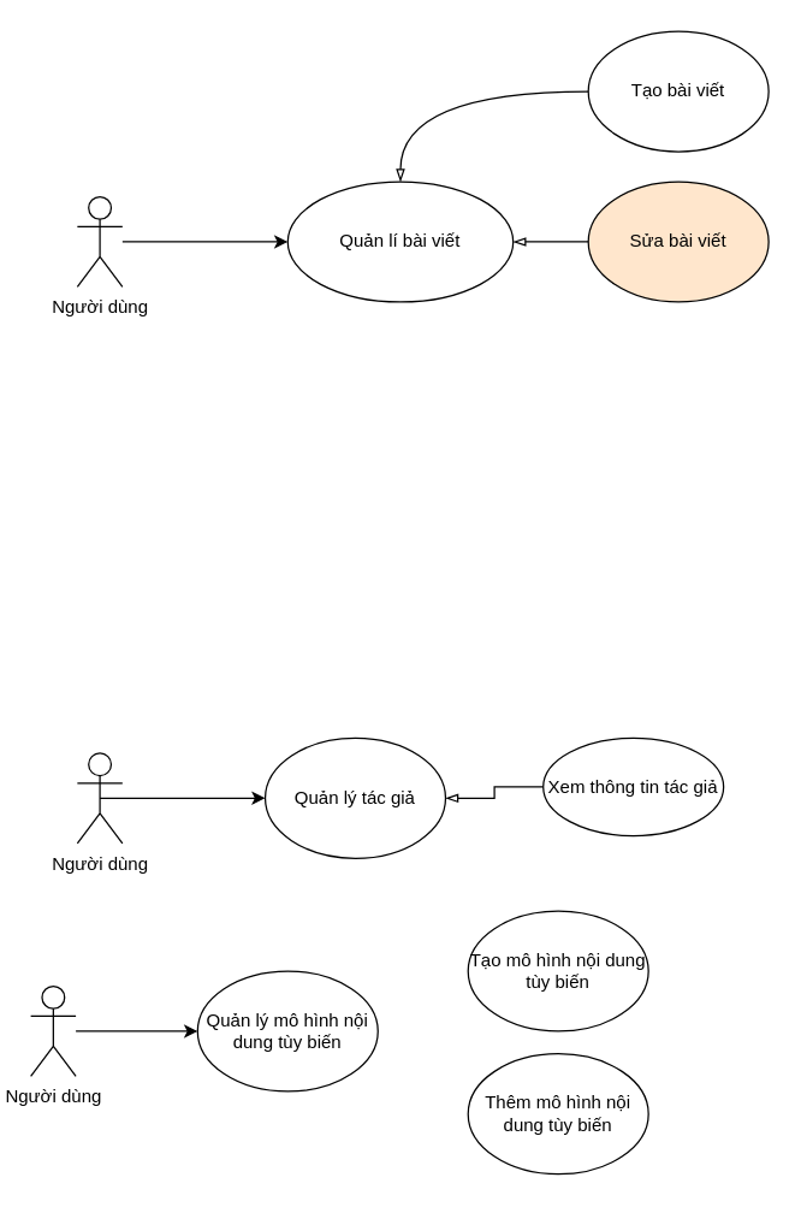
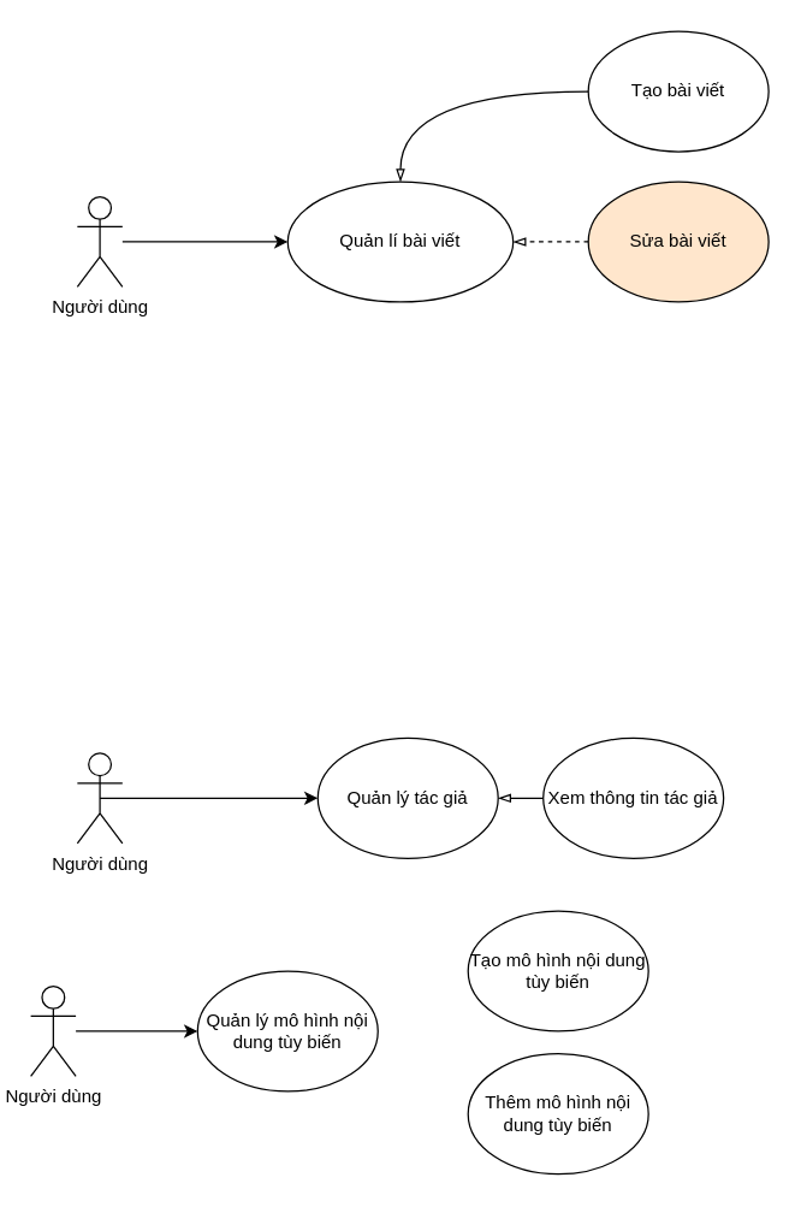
- <mxCell id="7" style="edgeStyle=orthogonalEdgeStyle;orthogonalLoop=1;jettySize=auto;html=1;entryX=1;entryY=0.5;entryDx=0;entryDy=0;endArrow=blockThin;endFill=0;curved=1;" edge="1" parent="1" source="8" target="4"><mxGeometry relative="1" as="geometry" /></mxCell>
+ <mxCell id="7" style="edgeStyle=orthogonalEdgeStyle;orthogonalLoop=1;jettySize=auto;html=1;entryX=1;entryY=0.5;entryDx=0;entryDy=0;endArrow=blockThin;endFill=0;curved=1;dashed=1;" edge="1" parent="1" source="8" target="4"><mxGeometry relative="1" as="geometry" /></mxCell>
- <mxCell id="13" value="Xem thông tin tác giả" style="ellipse;whiteSpace=wrap;html=1;" vertex="1" parent="1"><mxGeometry x="361" y="490" width="120" height="65" as="geometry" /></mxCell>
+ <mxCell id="13" value="Xem thông tin tác giả" style="ellipse;whiteSpace=wrap;html=1;" vertex="1" parent="1"><mxGeometry x="361" y="490" width="120" height="80" as="geometry" /></mxCell>
- <mxCell id="11" value="Quản lý tác giả" style="ellipse;whiteSpace=wrap;html=1;" vertex="1" parent="1"><mxGeometry x="176" y="490" width="120" height="80" as="geometry" /></mxCell>
+ <mxCell id="11" value="Quản lý tác giả" style="ellipse;whiteSpace=wrap;html=1;" vertex="1" parent="1"><mxGeometry x="211" y="490" width="120" height="80" as="geometry" /></mxCell>
